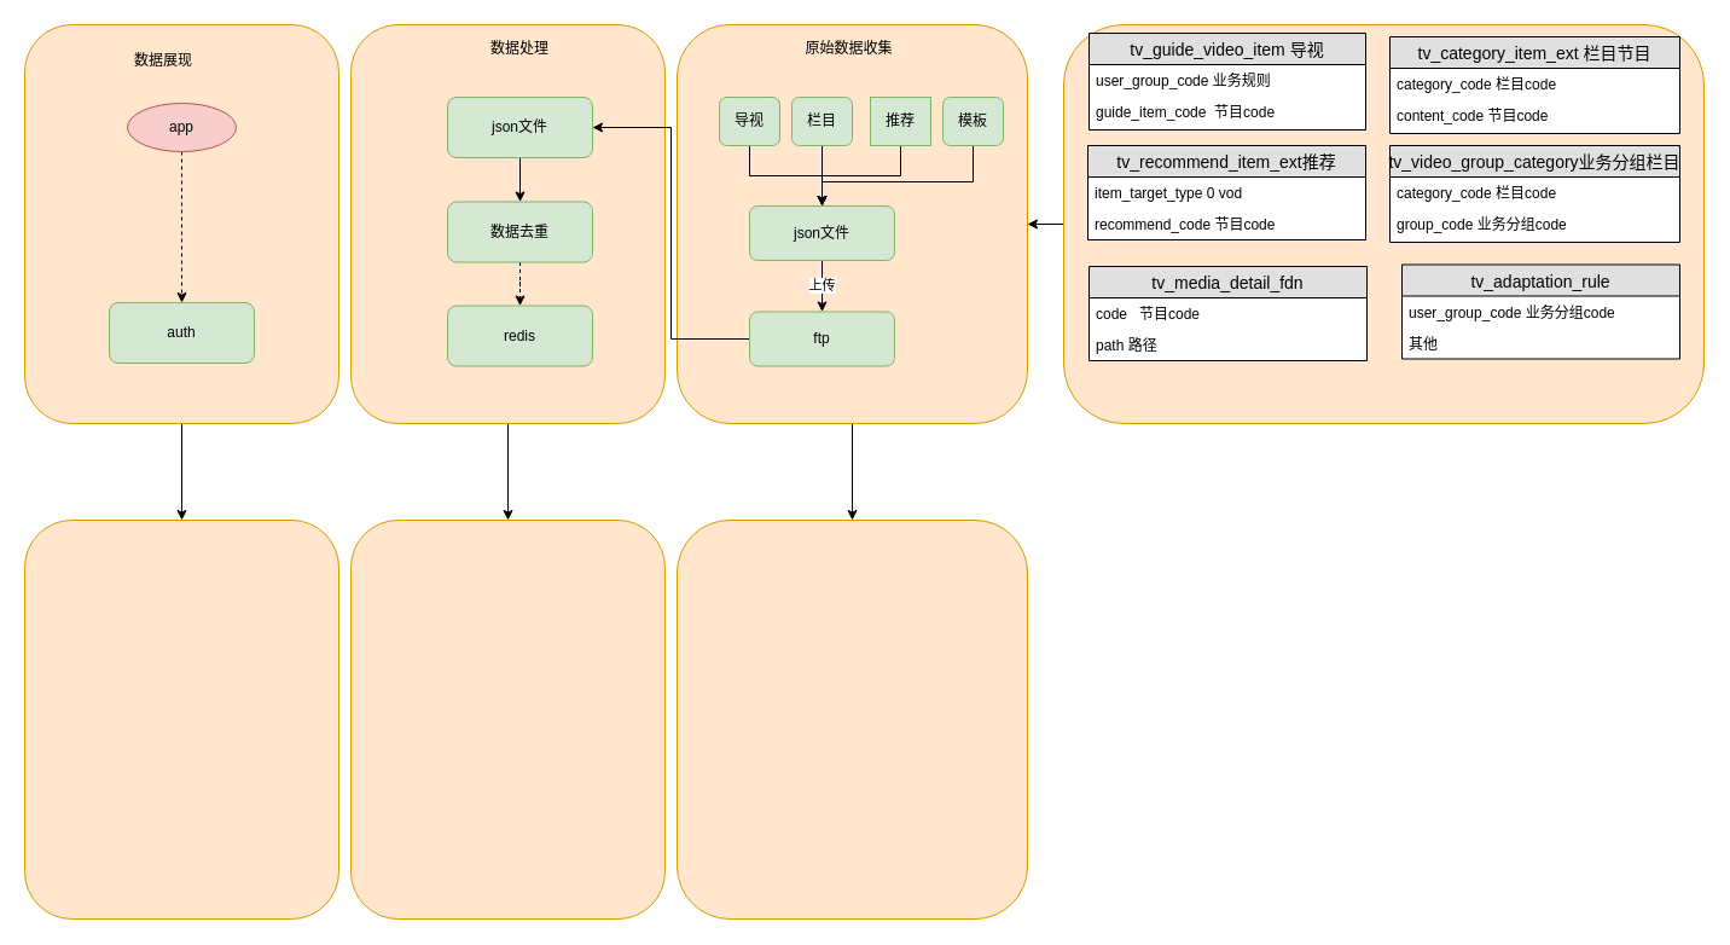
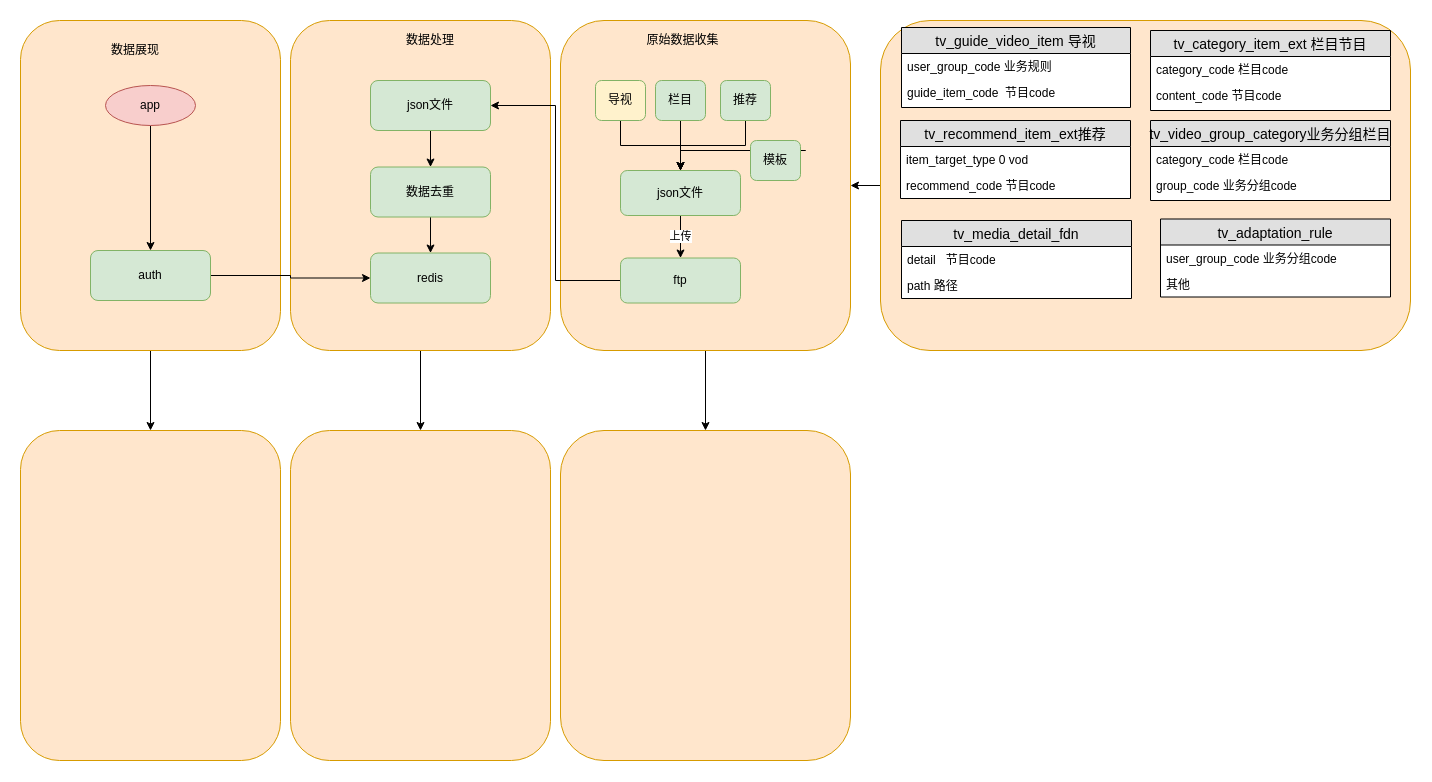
- <mxCell id="21" value="原始数据收集" style="text;html=1;strokeColor=none;fillColor=none;align=center;verticalAlign=middle;whiteSpace=wrap;rounded=0;" parent="1" vertex="1"><mxGeometry x="665" y="30" width="75" height="20" as="geometry" /></mxCell>
+ <mxCell id="21" value="原始数据收集" style="text;html=1;strokeColor=none;fillColor=none;align=center;verticalAlign=middle;whiteSpace=wrap;rounded=0;" parent="1" vertex="1"><mxGeometry x="645" y="30" width="75" height="20" as="geometry" /></mxCell>
- <mxCell id="24" value="导视" style="rounded=1;whiteSpace=wrap;html=1;fillColor=#d5e8d4;strokeColor=#82b366;" parent="1" vertex="1"><mxGeometry x="595" y="80" width="50" height="40" as="geometry" /></mxCell>
+ <mxCell id="24" value="导视" style="rounded=1;whiteSpace=wrap;html=1;fillColor=#fff2cc;strokeColor=#82b366;" parent="1" vertex="1"><mxGeometry x="595" y="80" width="50" height="40" as="geometry" /></mxCell>
- <mxCell id="28" value="推荐" style="whiteSpace=wrap;html=1;fillColor=#d5e8d4;strokeColor=#82b366;rounded=0;" parent="1" vertex="1"><mxGeometry x="720" y="80" width="50" height="40" as="geometry" /></mxCell>
+ <mxCell id="28" value="推荐" style="rounded=1;whiteSpace=wrap;html=1;fillColor=#d5e8d4;strokeColor=#82b366;" parent="1" vertex="1"><mxGeometry x="720" y="80" width="50" height="40" as="geometry" /></mxCell>
- <mxCell id="36" value="模板" style="rounded=1;whiteSpace=wrap;html=1;fillColor=#d5e8d4;strokeColor=#82b366;" parent="1" vertex="1"><mxGeometry x="780" y="80" width="50" height="40" as="geometry" /></mxCell>
+ <mxCell id="36" value="模板" style="rounded=1;whiteSpace=wrap;html=1;fillColor=#d5e8d4;strokeColor=#82b366;" parent="1" vertex="1"><mxGeometry x="750" y="140" width="50" height="40" as="geometry" /></mxCell>
- <mxCell id="31" style="edgeStyle=orthogonalEdgeStyle;rounded=0;orthogonalLoop=1;jettySize=auto;html=1;dashed=1;" parent="1" source="32" target="34" edge="1"><mxGeometry relative="1" as="geometry" /></mxCell>
+ <mxCell id="31" style="edgeStyle=orthogonalEdgeStyle;rounded=0;orthogonalLoop=1;jettySize=auto;html=1;" parent="1" source="32" target="34" edge="1"><mxGeometry relative="1" as="geometry" /></mxCell>
- <mxCell id="17" value="" style="edgeStyle=orthogonalEdgeStyle;rounded=0;orthogonalLoop=1;jettySize=auto;html=1;dashed=1;" parent="1" source="18" target="19" edge="1"><mxGeometry relative="1" as="geometry" /></mxCell>
+ <mxCell id="17" value="" style="edgeStyle=orthogonalEdgeStyle;rounded=0;orthogonalLoop=1;jettySize=auto;html=1;" parent="1" source="18" target="19" edge="1"><mxGeometry relative="1" as="geometry" /></mxCell>
- <mxCell id="51" value="code   节目code" style="text;strokeColor=none;fillColor=none;spacingLeft=4;spacingRight=4;overflow=hidden;rotatable=0;points=[[0,0.5],[1,0.5]];portConstraint=eastwest;fontSize=12;" parent="50" vertex="1"><mxGeometry y="26" width="230" height="26" as="geometry" /></mxCell>
+ <mxCell id="51" value="detail   节目code" style="text;strokeColor=none;fillColor=none;spacingLeft=4;spacingRight=4;overflow=hidden;rotatable=0;points=[[0,0.5],[1,0.5]];portConstraint=eastwest;fontSize=12;" parent="50" vertex="1"><mxGeometry y="26" width="230" height="26" as="geometry" /></mxCell>
+ <mxCell id="33" style="edgeStyle=orthogonalEdgeStyle;rounded=0;orthogonalLoop=1;jettySize=auto;html=1;entryX=0;entryY=0.5;entryDx=0;entryDy=0;" parent="1" source="34" target="19" edge="1"><mxGeometry relative="1" as="geometry" /></mxCell>
